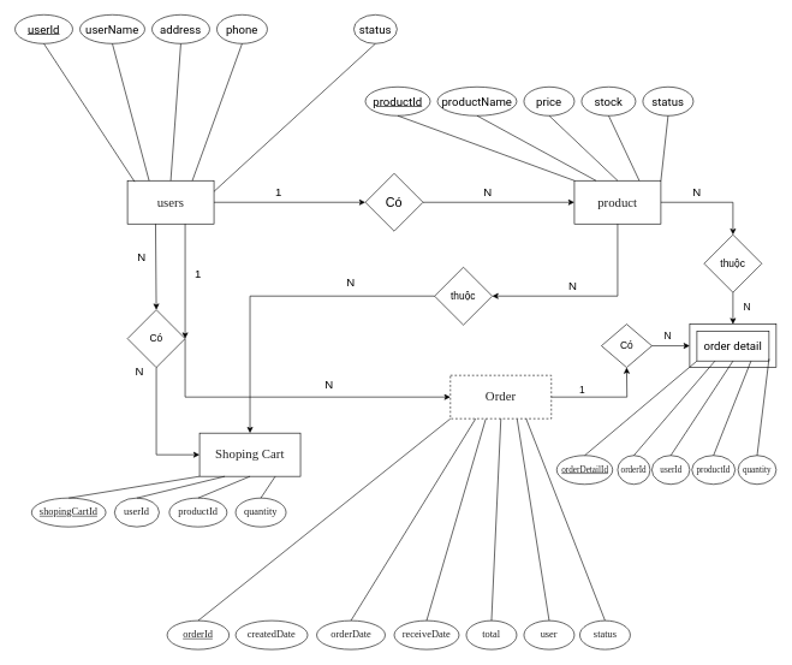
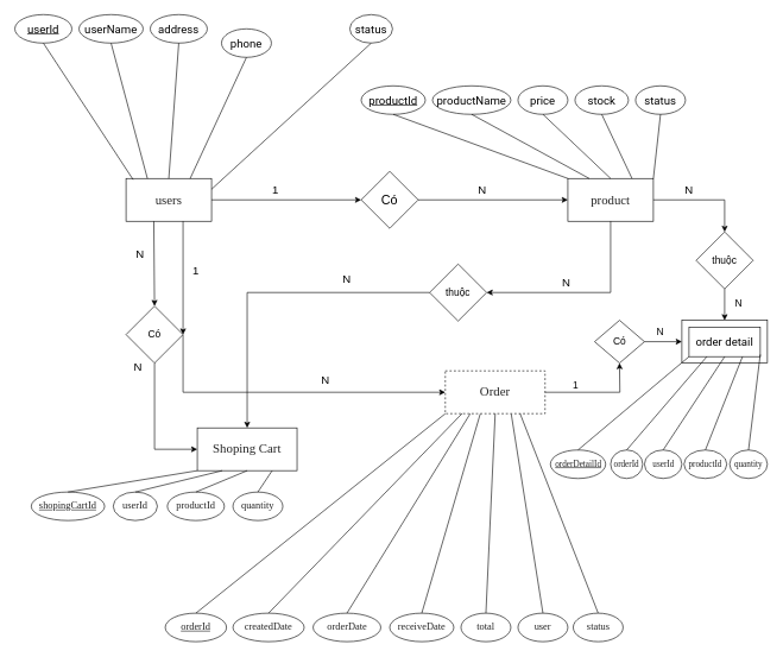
- <mxCell id="20" value="&lt;font style=&quot;font-size: 16px;&quot; face=&quot;Roboto&quot;&gt;phone&lt;/font&gt;" style="ellipse;whiteSpace=wrap;html=1;" vertex="1" parent="1"><mxGeometry x="300" y="20" width="70" height="40" as="geometry" /></mxCell>
+ <mxCell id="20" value="&lt;font style=&quot;font-size: 16px;&quot; face=&quot;Roboto&quot;&gt;phone&lt;/font&gt;" style="ellipse;whiteSpace=wrap;html=1;" vertex="1" parent="1"><mxGeometry x="310" y="40" width="70" height="40" as="geometry" /></mxCell>
+ <mxCell id="42" value="" style="endArrow=none;html=1;rounded=0;entryX=0.5;entryY=0;entryDx=0;entryDy=0;exitX=0.17;exitY=0.993;exitDx=0;exitDy=0;exitPerimeter=0;" edge="1" parent="1" target="38" source="4"><mxGeometry width="50" height="50" relative="1" as="geometry"><mxPoint x="511" y="580" as="sourcePoint" /><mxPoint x="576" y="460" as="targetPoint" /></mxGeometry></mxCell>
